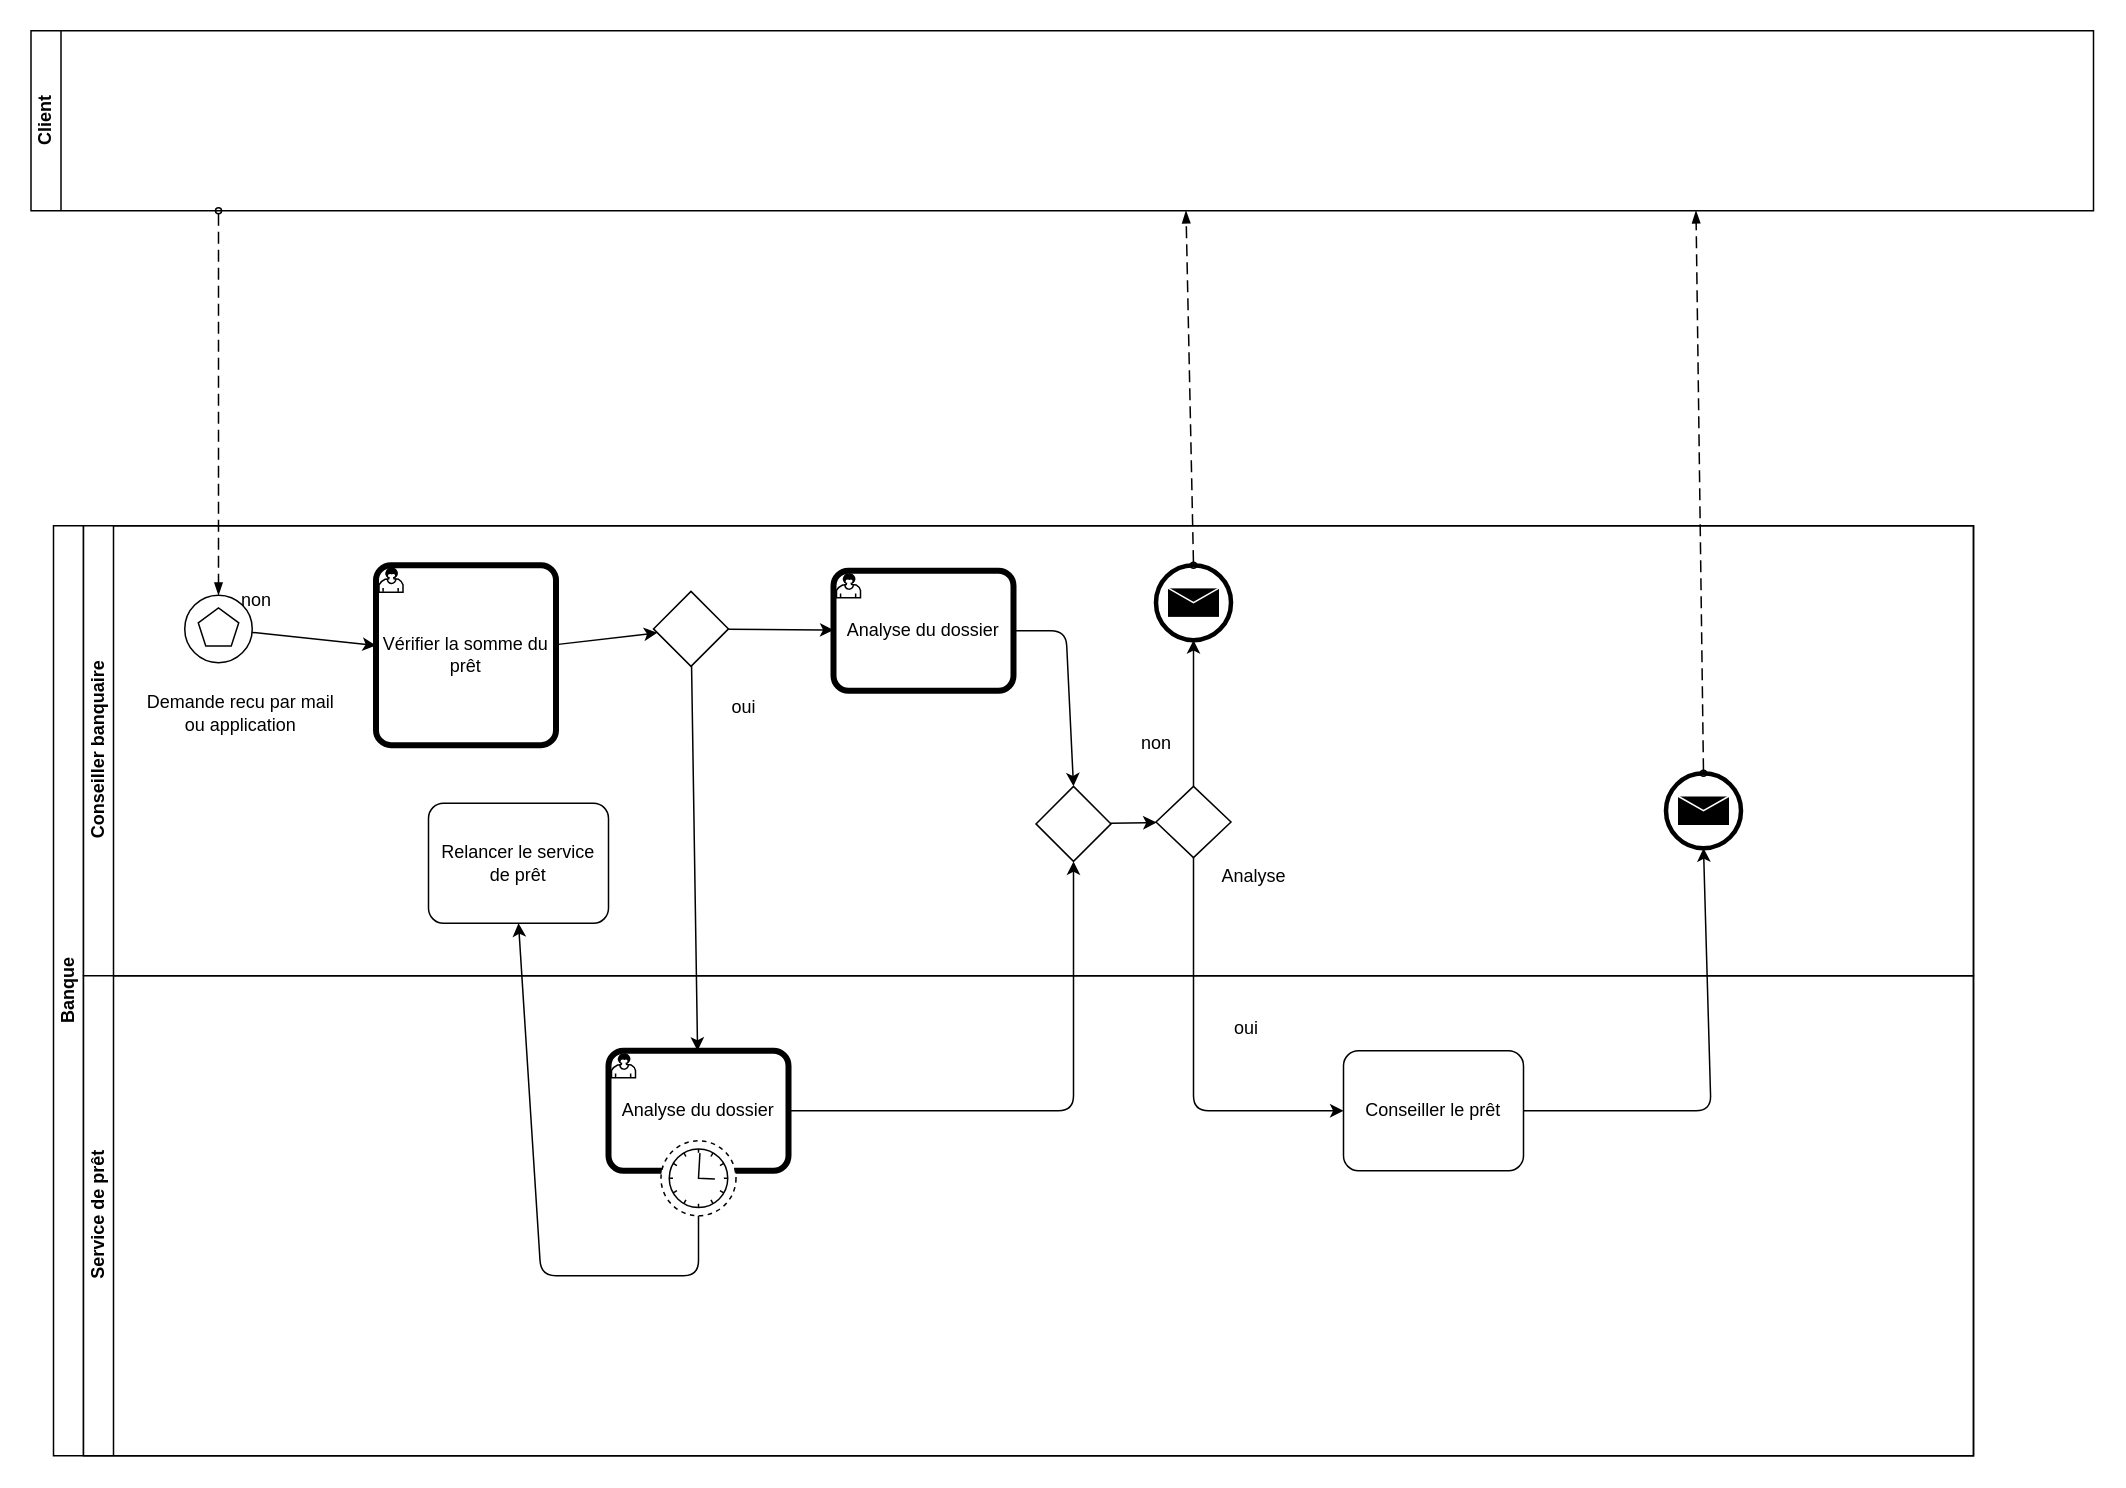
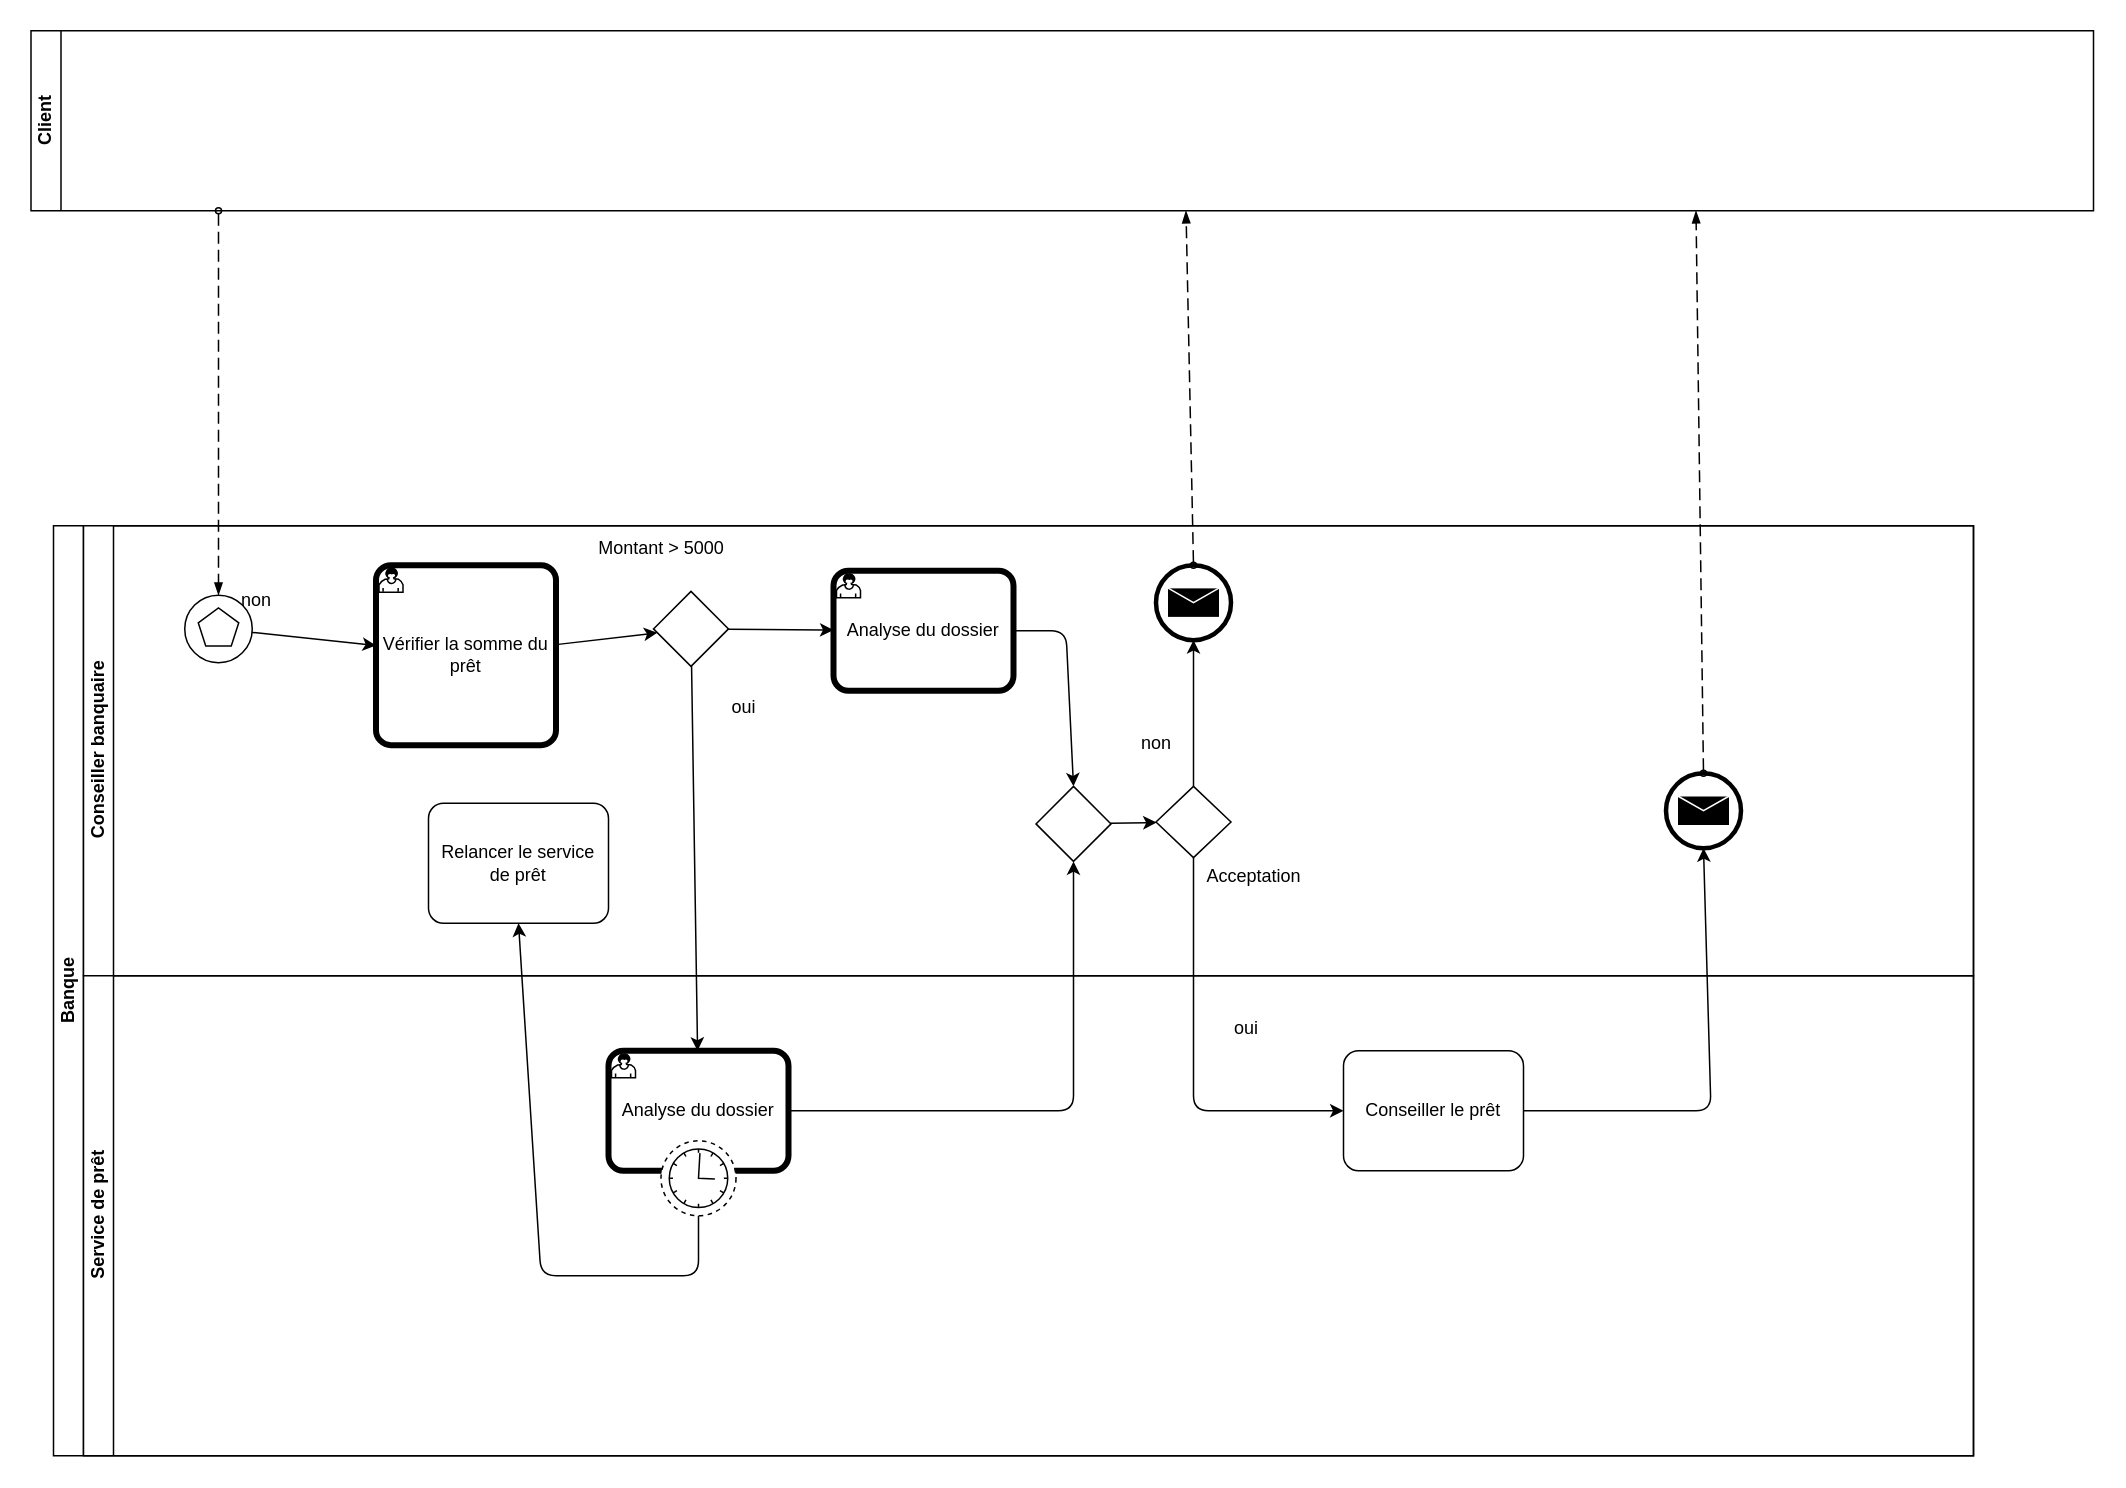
+ <mxCell id="24" value="Montant &amp;gt; 5000" style="text;html=1;align=center;verticalAlign=middle;resizable=0;points=[];autosize=1;strokeColor=none;fillColor=none;" vertex="1" parent="7"><mxGeometry x="330" width="110" height="30" as="geometry" /></mxCell>
- <mxCell id="10" value="Demande recu par mail ou application" style="text;html=1;strokeColor=none;fillColor=none;align=center;verticalAlign=middle;whiteSpace=wrap;rounded=0;" vertex="1" parent="7"><mxGeometry x="35" y="110" width="140" height="30" as="geometry" /></mxCell>
- <mxCell id="20" value="Analyse" style="text;html=1;align=center;verticalAlign=middle;resizable=0;points=[];autosize=1;strokeColor=none;fillColor=none;" vertex="1" parent="7"><mxGeometry x="735" y="218.75" width="90" height="30" as="geometry" /></mxCell>
+ <mxCell id="20" value="Acceptation" style="text;html=1;align=center;verticalAlign=middle;resizable=0;points=[];autosize=1;strokeColor=none;fillColor=none;" vertex="1" parent="7"><mxGeometry x="735" y="218.75" width="90" height="30" as="geometry" /></mxCell>
